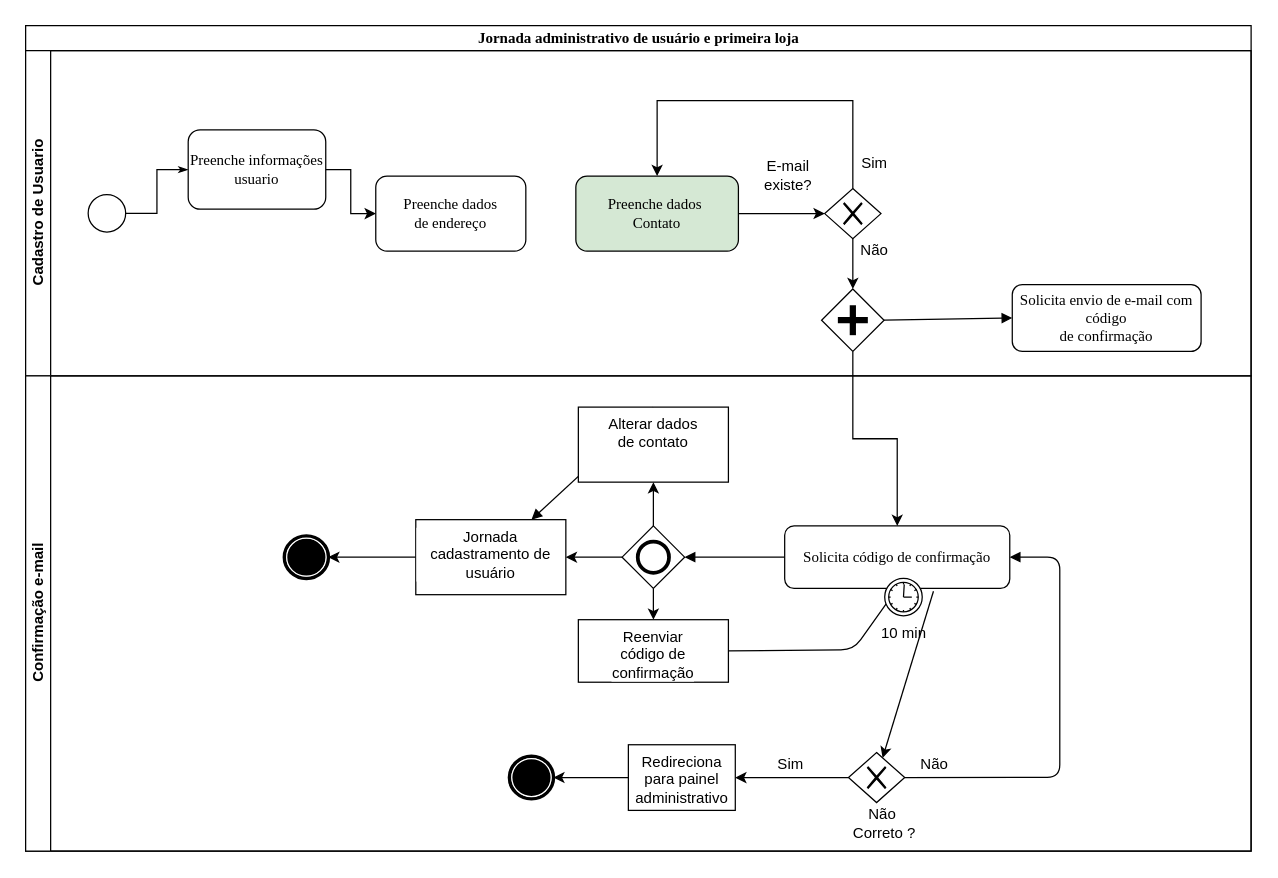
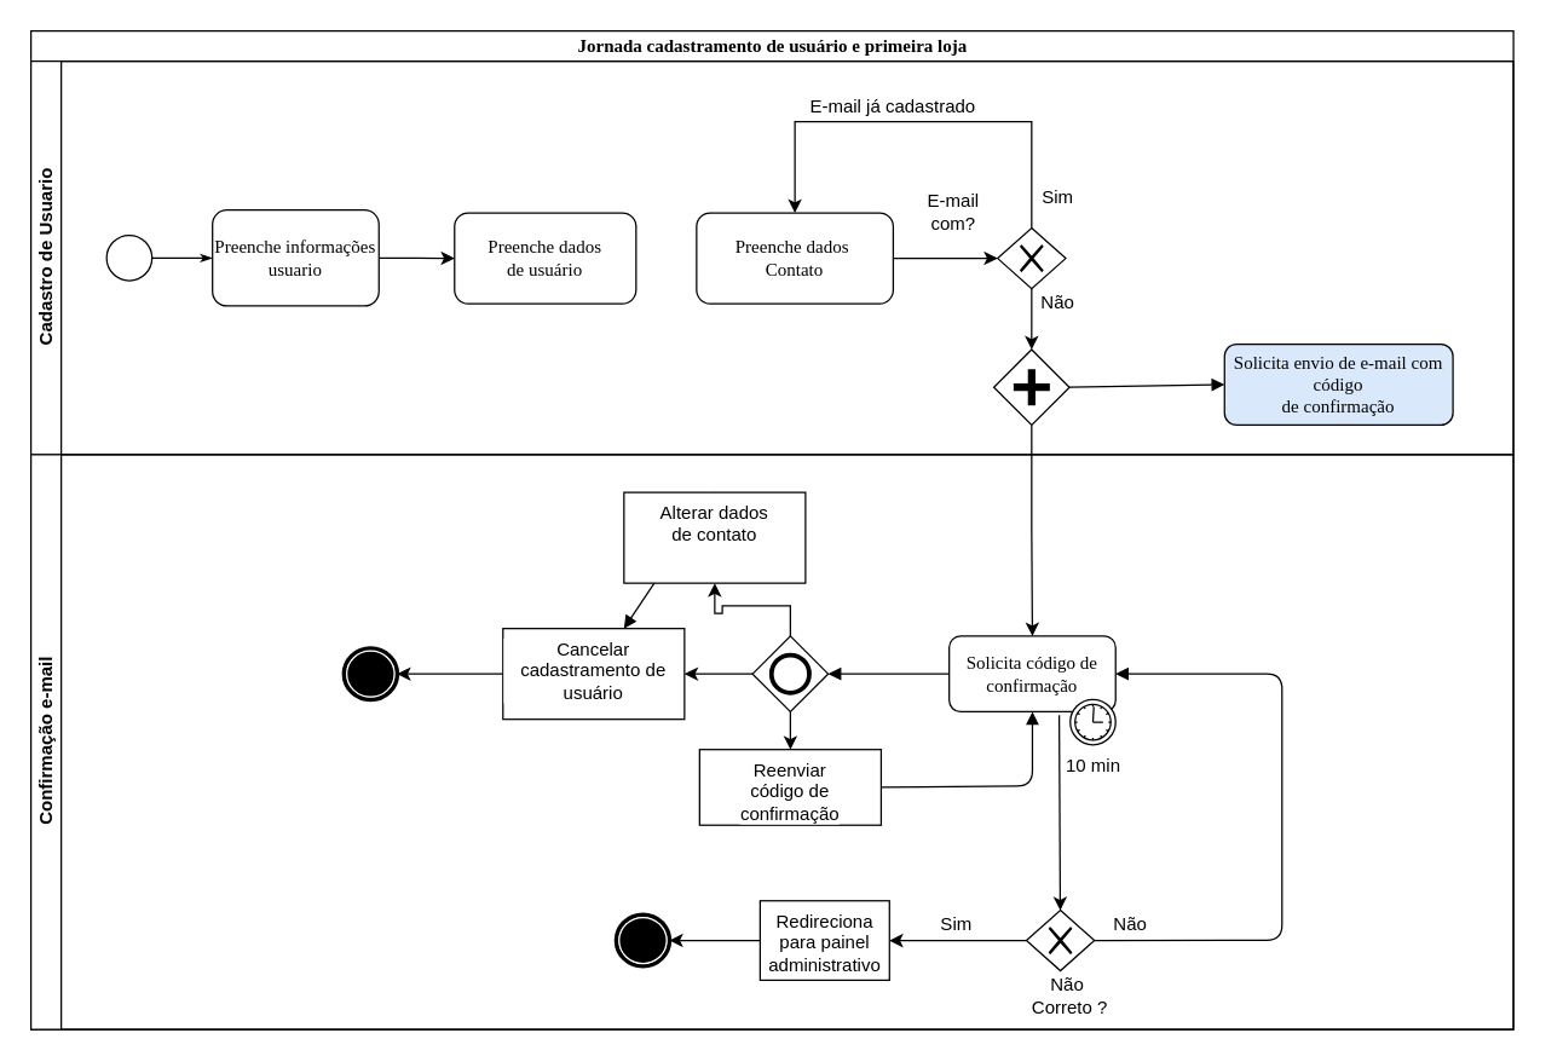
- <mxCell id="2" value="&lt;font style=&quot;font-size: 12px&quot;&gt;Jornada administrativo de usuário e primeira loja&lt;/font&gt;" style="swimlane;html=1;childLayout=stackLayout;horizontal=1;startSize=20;horizontalStack=0;rounded=0;shadow=0;labelBackgroundColor=none;strokeWidth=1;fontFamily=Verdana;fontSize=8;align=center;" parent="1" vertex="1"><mxGeometry x="20" y="20" width="980" height="660" as="geometry" /></mxCell>
+ <mxCell id="2" value="&lt;font style=&quot;font-size: 12px&quot;&gt;Jornada cadastramento de usuário e primeira loja&lt;/font&gt;" style="swimlane;html=1;childLayout=stackLayout;horizontal=1;startSize=20;horizontalStack=0;rounded=0;shadow=0;labelBackgroundColor=none;strokeWidth=1;fontFamily=Verdana;fontSize=8;align=center;" parent="1" vertex="1"><mxGeometry x="20" y="20" width="980" height="660" as="geometry" /></mxCell>
+ <mxCell id="7" value="E-mail já cadastrado" style="text;html=1;strokeColor=none;fillColor=none;align=center;verticalAlign=middle;whiteSpace=wrap;rounded=0;" parent="5" vertex="1"><mxGeometry x="500" y="20" width="140" height="20" as="geometry" /></mxCell>
- <mxCell id="14" value="&lt;font style=&quot;font-size: 12px&quot;&gt;Preenche informações&lt;br&gt;usuario&lt;/font&gt;" style="rounded=1;whiteSpace=wrap;html=1;shadow=0;labelBackgroundColor=none;strokeWidth=1;fontFamily=Verdana;fontSize=8;align=center;" parent="5" vertex="1"><mxGeometry x="130" y="63.25" width="110" height="63.5" as="geometry" /></mxCell>
+ <mxCell id="14" value="&lt;font style=&quot;font-size: 12px&quot;&gt;Preenche informações&lt;br&gt;usuario&lt;/font&gt;" style="rounded=1;whiteSpace=wrap;html=1;shadow=0;labelBackgroundColor=none;strokeWidth=1;fontFamily=Verdana;fontSize=8;align=center;" parent="5" vertex="1"><mxGeometry x="120" y="98.25" width="110" height="63.5" as="geometry" /></mxCell>
- <mxCell id="9" value="E-mail existe?" style="text;html=1;strokeColor=none;fillColor=none;align=center;verticalAlign=middle;whiteSpace=wrap;rounded=0;" parent="5" vertex="1"><mxGeometry x="590" y="90.25" width="40" height="20" as="geometry" /></mxCell>
+ <mxCell id="9" value="E-mail com?" style="text;html=1;strokeColor=none;fillColor=none;align=center;verticalAlign=middle;whiteSpace=wrap;rounded=0;" parent="5" vertex="1"><mxGeometry x="590" y="90.25" width="40" height="20" as="geometry" /></mxCell>
- <mxCell id="12" value="&lt;font style=&quot;font-size: 12px&quot;&gt;Preenche dados&lt;br&gt;de endereço&lt;/font&gt;" style="rounded=1;whiteSpace=wrap;html=1;shadow=0;labelBackgroundColor=none;strokeWidth=1;fontFamily=Verdana;fontSize=8;align=center;" parent="5" vertex="1"><mxGeometry x="280" y="100.25" width="120" height="60" as="geometry" /></mxCell>
+ <mxCell id="12" value="&lt;font style=&quot;font-size: 12px&quot;&gt;Preenche dados&lt;br&gt;de usuário&lt;/font&gt;" style="rounded=1;whiteSpace=wrap;html=1;shadow=0;labelBackgroundColor=none;strokeWidth=1;fontFamily=Verdana;fontSize=8;align=center;" parent="5" vertex="1"><mxGeometry x="280" y="100.25" width="120" height="60" as="geometry" /></mxCell>
- <mxCell id="11" value="&lt;font style=&quot;font-size: 12px&quot;&gt;Preenche dados&amp;nbsp;&lt;br&gt;Contato&lt;/font&gt;" style="rounded=1;whiteSpace=wrap;html=1;shadow=0;labelBackgroundColor=none;strokeWidth=1;fontFamily=Verdana;fontSize=8;align=center;fillColor=#d5e8d4;" parent="5" vertex="1"><mxGeometry x="440" y="100.25" width="130" height="60" as="geometry" /></mxCell>
+ <mxCell id="11" value="&lt;font style=&quot;font-size: 12px&quot;&gt;Preenche dados&amp;nbsp;&lt;br&gt;Contato&lt;/font&gt;" style="rounded=1;whiteSpace=wrap;html=1;shadow=0;labelBackgroundColor=none;strokeWidth=1;fontFamily=Verdana;fontSize=8;align=center;" parent="5" vertex="1"><mxGeometry x="440" y="100.25" width="130" height="60" as="geometry" /></mxCell>
- <mxCell id="19" value="&lt;font style=&quot;font-size: 12px&quot;&gt;Solicita envio de e-mail com código&lt;br&gt;de confirmação&lt;/font&gt;" style="whiteSpace=wrap;html=1;rounded=1;shadow=0;fontFamily=Verdana;fontSize=8;strokeWidth=1;" parent="5" vertex="1"><mxGeometry x="789" y="187" width="151" height="53.5" as="geometry" /></mxCell>
+ <mxCell id="19" value="&lt;font style=&quot;font-size: 12px&quot;&gt;Solicita envio de e-mail com código&lt;br&gt;de confirmação&lt;/font&gt;" style="whiteSpace=wrap;html=1;rounded=1;shadow=0;fontFamily=Verdana;fontSize=8;strokeWidth=1;fillColor=#dae8fc;" parent="5" vertex="1"><mxGeometry x="789" y="187" width="151" height="53.5" as="geometry" /></mxCell>
- <mxCell id="26" value="Alterar dados&lt;br&gt;de contato" style="whiteSpace=wrap;html=1;verticalAlign=top;labelBackgroundColor=#ffffff;" parent="23" vertex="1"><mxGeometry x="442" y="25" width="120" height="60" as="geometry" /></mxCell>
+ <mxCell id="26" value="Alterar dados&lt;br&gt;de contato" style="whiteSpace=wrap;html=1;verticalAlign=top;labelBackgroundColor=#ffffff;" parent="23" vertex="1"><mxGeometry x="392" y="25" width="120" height="60" as="geometry" /></mxCell>
- <mxCell id="35" value="Jornada&lt;br&gt;cadastramento de usuário" style="whiteSpace=wrap;html=1;verticalAlign=top;labelBackgroundColor=#ffffff;" parent="23" vertex="1"><mxGeometry x="312" y="115" width="120" height="60" as="geometry" /></mxCell>
+ <mxCell id="35" value="Cancelar&lt;br&gt;cadastramento de usuário" style="whiteSpace=wrap;html=1;verticalAlign=top;labelBackgroundColor=#ffffff;" parent="23" vertex="1"><mxGeometry x="312" y="115" width="120" height="60" as="geometry" /></mxCell>
- <mxCell id="37" value="&lt;span style=&quot;font-family: &amp;#34;verdana&amp;#34;&quot;&gt;&lt;font style=&quot;font-size: 12px&quot;&gt;Solicita código de confirmação&lt;/font&gt;&lt;/span&gt;" style="html=1;whiteSpace=wrap;rounded=1;dropTarget=0;" parent="23" vertex="1"><mxGeometry x="607" y="120" width="180" height="50" as="geometry" /></mxCell>
+ <mxCell id="37" value="&lt;span style=&quot;font-family: &amp;#34;verdana&amp;#34;&quot;&gt;&lt;font style=&quot;font-size: 12px&quot;&gt;Solicita código de confirmação&lt;/font&gt;&lt;/span&gt;" style="html=1;whiteSpace=wrap;rounded=1;dropTarget=0;" parent="23" vertex="1"><mxGeometry x="607" y="120" width="110" height="50" as="geometry" /></mxCell>
